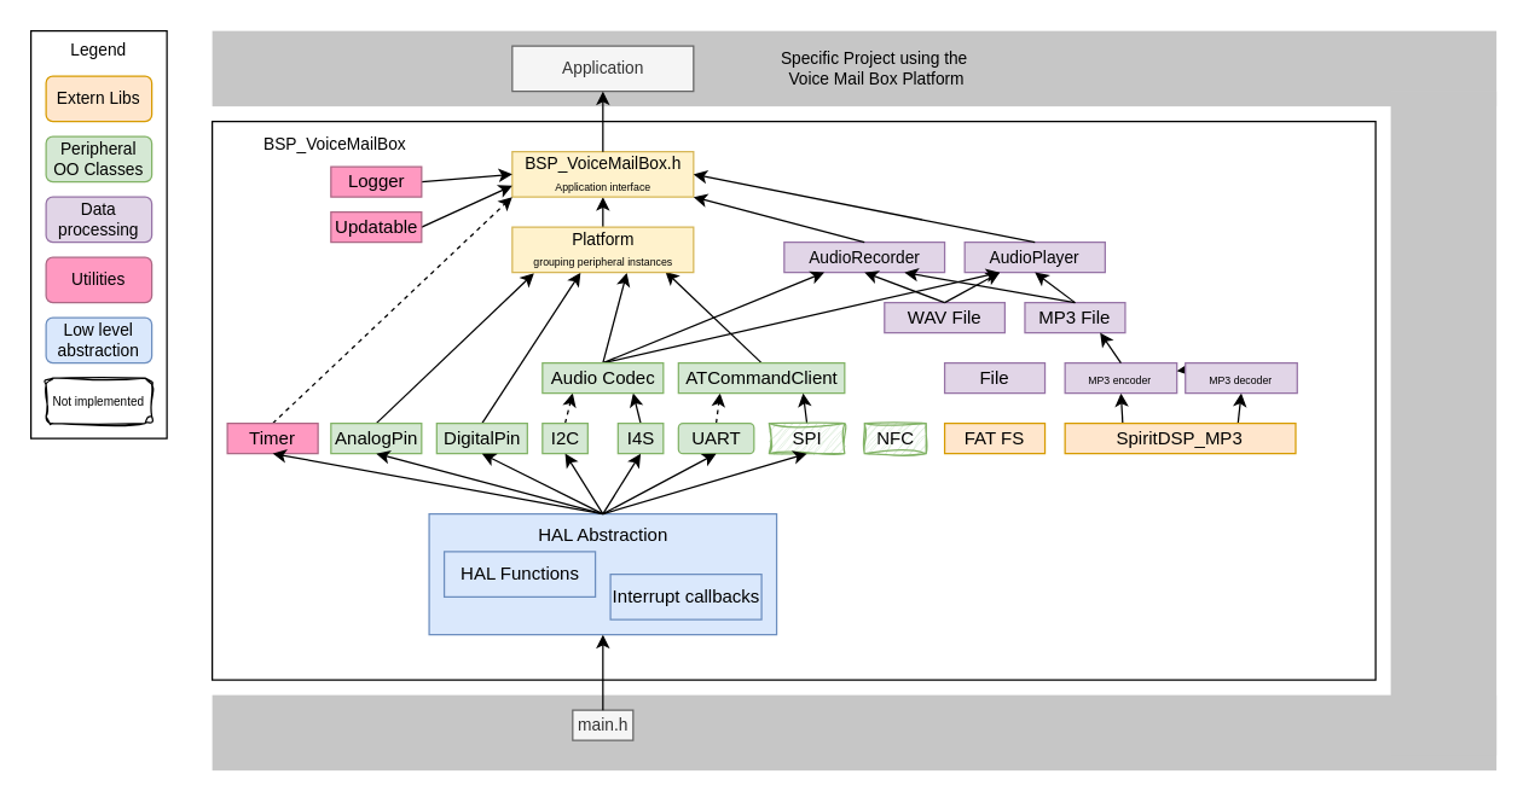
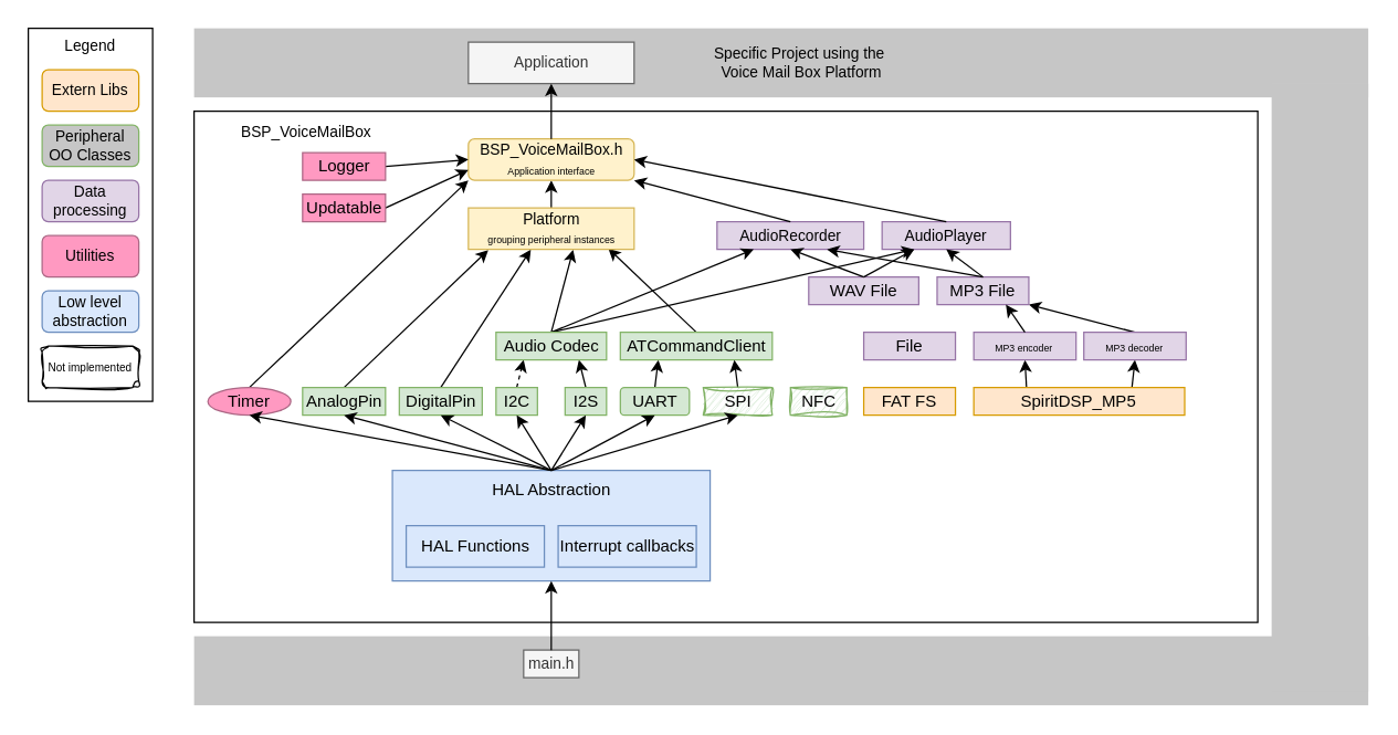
- <mxCell id="73" value="Peripheral OO Classes" style="rounded=1;whiteSpace=wrap;html=1;fontFamily=Helvetica;fontSize=11;labelBackgroundColor=none;fillColor=#d5e8d4;strokeColor=#82b366;" vertex="1" parent="1"><mxGeometry x="30" y="90" width="70" height="30" as="geometry" /></mxCell>
+ <mxCell id="73" value="Peripheral OO Classes" style="rounded=1;whiteSpace=wrap;html=1;fontFamily=Helvetica;fontSize=11;labelBackgroundColor=none;fillColor=#c6c6c6;strokeColor=#82b366;" vertex="1" parent="1"><mxGeometry x="30" y="90" width="70" height="30" as="geometry" /></mxCell>
- <mxCell id="60" value="&lt;div&gt;BSP_VoiceMailBox.h&lt;/div&gt;&lt;div&gt;&lt;font style=&quot;font-size: 7px;&quot;&gt;Application interface&lt;/font&gt;&lt;/div&gt;" style="rounded=0;whiteSpace=wrap;html=1;strokeColor=#d6b656;align=center;verticalAlign=middle;fontFamily=Helvetica;fontSize=11;labelBackgroundColor=none;fillColor=#fff2cc;" vertex="1" parent="9"><mxGeometry x="198.56" y="20" width="120" height="30" as="geometry" /></mxCell>
+ <mxCell id="60" value="&lt;div&gt;BSP_VoiceMailBox.h&lt;/div&gt;&lt;div&gt;&lt;font style=&quot;font-size: 7px;&quot;&gt;Application interface&lt;/font&gt;&lt;/div&gt;" style="whiteSpace=wrap;html=1;strokeColor=#d6b656;align=center;verticalAlign=middle;fontFamily=Helvetica;fontSize=11;labelBackgroundColor=none;fillColor=#fff2cc;rounded=1;" vertex="1" parent="9"><mxGeometry x="198.56" y="20" width="120" height="30" as="geometry" /></mxCell>
- <mxCell id="63" style="rounded=0;orthogonalLoop=1;jettySize=auto;html=1;exitX=0.5;exitY=0;exitDx=0;exitDy=0;entryX=0;entryY=1;entryDx=0;entryDy=0;dashed=1;" edge="1" parent="9" source="64" target="60"><mxGeometry relative="1" as="geometry" /></mxCell>
+ <mxCell id="63" style="rounded=0;orthogonalLoop=1;jettySize=auto;html=1;exitX=0.5;exitY=0;exitDx=0;exitDy=0;entryX=0;entryY=1;entryDx=0;entryDy=0;" edge="1" parent="9" source="64" target="60"><mxGeometry relative="1" as="geometry" /></mxCell>
- <mxCell id="17" style="rounded=0;orthogonalLoop=1;jettySize=auto;html=1;exitX=0.5;exitY=0;exitDx=0;exitDy=0;" edge="1" parent="9" source="18" target="16"><mxGeometry relative="1" as="geometry" /></mxCell>
+ <mxCell id="17" style="rounded=0;orthogonalLoop=1;jettySize=auto;html=1;exitX=0.5;exitY=0;exitDx=0;exitDy=0;entryX=1;entryY=1;entryDx=0;entryDy=0;" edge="1" parent="9" source="18" target="22"><mxGeometry relative="1" as="geometry" /></mxCell>
- <mxCell id="42" style="rounded=0;orthogonalLoop=1;jettySize=auto;html=1;exitX=0.5;exitY=0;exitDx=0;exitDy=0;entryX=0.25;entryY=1;entryDx=0;entryDy=0;dashed=1;" edge="1" parent="9" source="43" target="49"><mxGeometry relative="1" as="geometry" /></mxCell>
+ <mxCell id="42" style="rounded=0;orthogonalLoop=1;jettySize=auto;html=1;exitX=0.5;exitY=0;exitDx=0;exitDy=0;entryX=0.25;entryY=1;entryDx=0;entryDy=0;" edge="1" parent="9" source="43" target="49"><mxGeometry relative="1" as="geometry" /></mxCell>
- <mxCell id="64" value="Timer" style="rounded=0;whiteSpace=wrap;html=1;fillColor=#FF99C1;strokeColor=#AC6785;align=center;verticalAlign=middle;fontFamily=Helvetica;fontSize=12;fontColor=default;" vertex="1" parent="9"><mxGeometry x="10" y="200" width="60" height="20" as="geometry" /></mxCell>
+ <mxCell id="64" value="Timer" style="ellipse;whiteSpace=wrap;html=1;fillColor=#FF99C1;strokeColor=#AC6785;align=center;verticalAlign=middle;fontFamily=Helvetica;fontSize=12;fontColor=default;" vertex="1" parent="9"><mxGeometry x="10" y="200" width="60" height="20" as="geometry" /></mxCell>
- <mxCell id="41" value="&lt;div&gt;I4S&lt;/div&gt;" style="rounded=0;whiteSpace=wrap;html=1;fillColor=#d5e8d4;strokeColor=#82b366;" vertex="1" parent="9"><mxGeometry x="268.56" y="200" width="30" height="20" as="geometry" /></mxCell>
+ <mxCell id="41" value="&lt;div&gt;I2S&lt;/div&gt;" style="rounded=0;whiteSpace=wrap;html=1;fillColor=#d5e8d4;strokeColor=#82b366;" vertex="1" parent="9"><mxGeometry x="268.56" y="200" width="30" height="20" as="geometry" /></mxCell>
- <mxCell id="15" value="SpiritDSP_MP3" style="rounded=0;whiteSpace=wrap;html=1;fillColor=#ffe6cc;strokeColor=#d79b00;" vertex="1" parent="9"><mxGeometry x="564.42" y="200" width="152.672" height="20" as="geometry" /></mxCell>
+ <mxCell id="15" value="SpiritDSP_MP5" style="rounded=0;whiteSpace=wrap;html=1;fillColor=#ffe6cc;strokeColor=#d79b00;" vertex="1" parent="9"><mxGeometry x="564.42" y="200" width="152.672" height="20" as="geometry" /></mxCell>
- <mxCell id="32" value="HAL Functions" style="rounded=0;whiteSpace=wrap;html=1;fillColor=#dae8fc;strokeColor=#6c8ebf;" vertex="1" parent="30"><mxGeometry x="10" y="25" width="100" height="30" as="geometry" /></mxCell>
+ <mxCell id="32" value="HAL Functions" style="rounded=0;whiteSpace=wrap;html=1;fillColor=#dae8fc;strokeColor=#6c8ebf;" vertex="1" parent="30"><mxGeometry x="10" y="40" width="100" height="30" as="geometry" /></mxCell>
